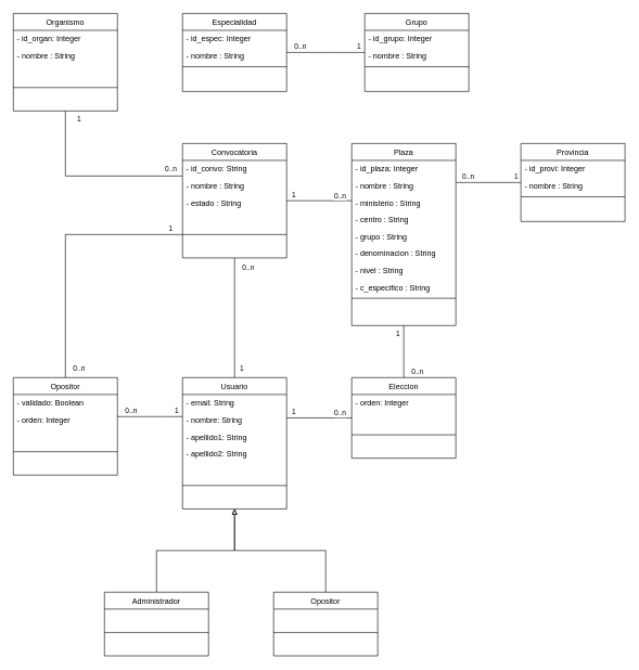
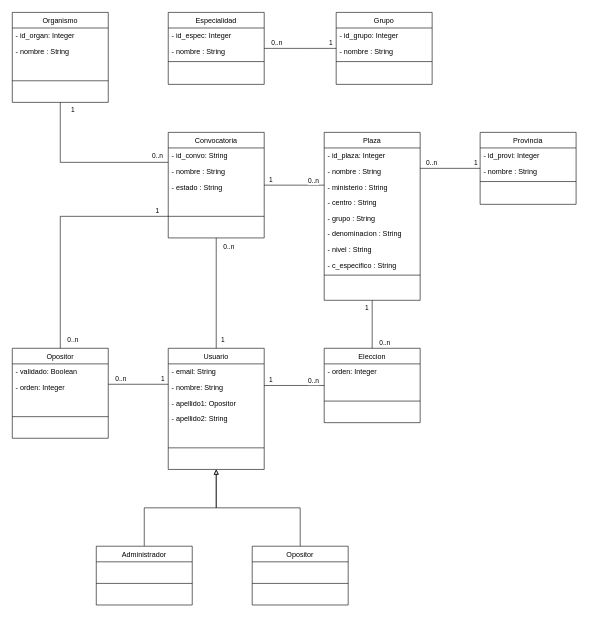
- <mxCell id="46" value="- apellido1: String" style="text;align=left;verticalAlign=top;spacingLeft=4;spacingRight=4;overflow=hidden;rotatable=0;points=[[0,0.5],[1,0.5]];portConstraint=eastwest;" vertex="1" parent="43"><mxGeometry y="78" width="160" height="26" as="geometry" /></mxCell>
+ <mxCell id="46" value="- apellido1: Opositor" style="text;align=left;verticalAlign=top;spacingLeft=4;spacingRight=4;overflow=hidden;rotatable=0;points=[[0,0.5],[1,0.5]];portConstraint=eastwest;" vertex="1" parent="43"><mxGeometry y="78" width="160" height="26" as="geometry" /></mxCell>
